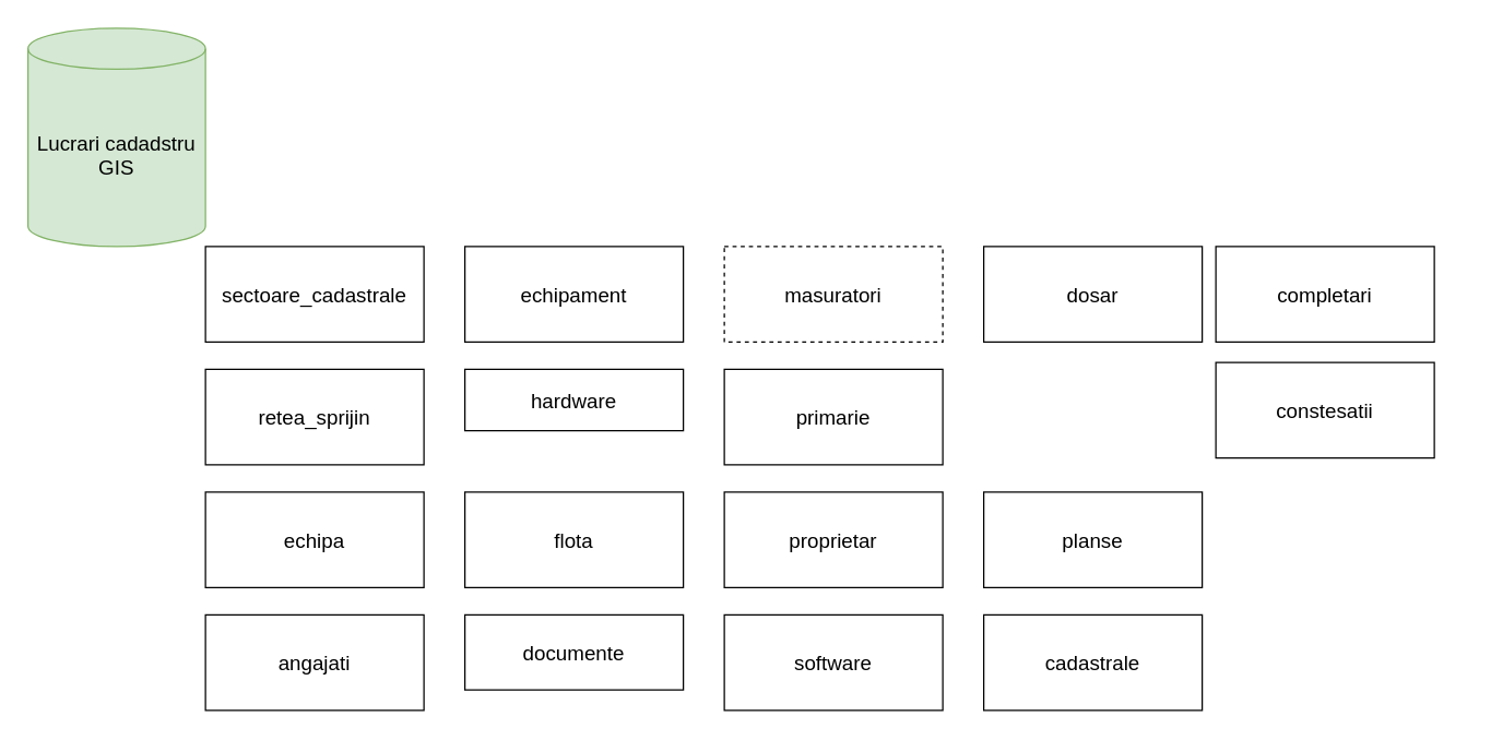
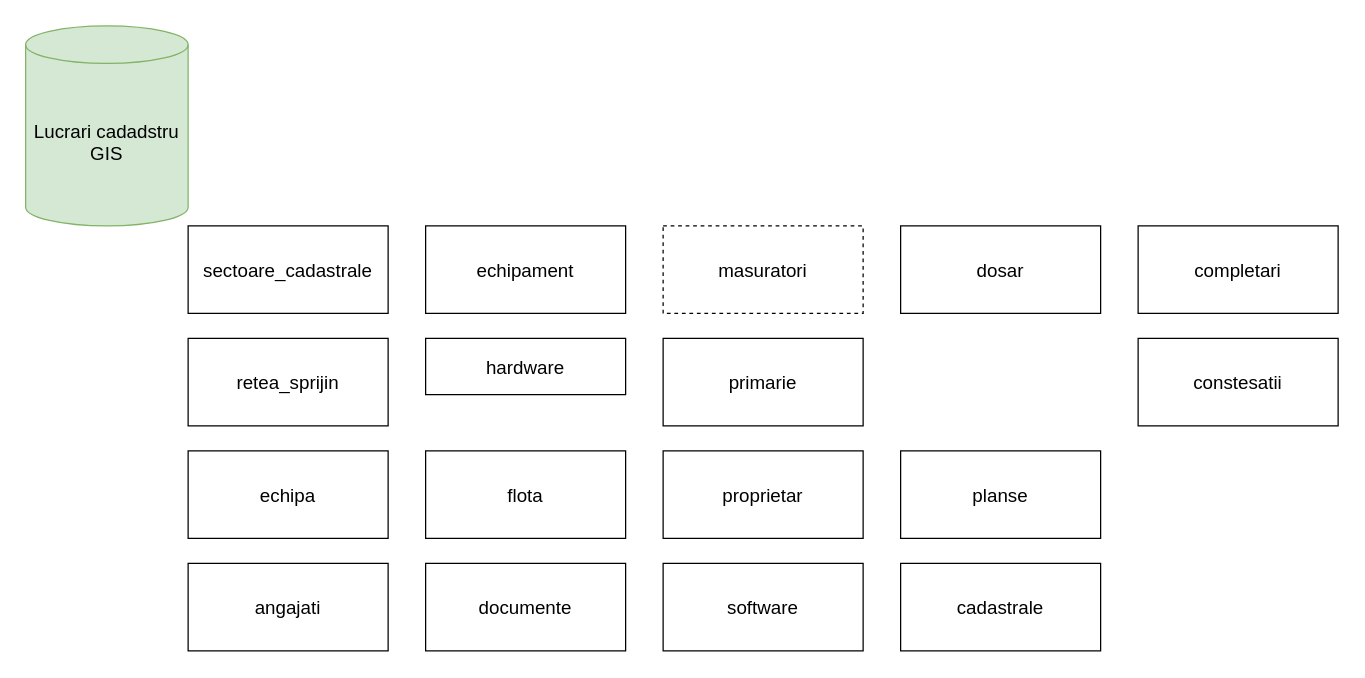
- <mxCell id="18" value="&lt;font style=&quot;font-size: 15px;&quot;&gt;completari&lt;/font&gt;" style="rounded=0;whiteSpace=wrap;html=1;" vertex="1" parent="1"><mxGeometry x="890" y="180" width="160" height="70" as="geometry" /></mxCell>
+ <mxCell id="18" value="&lt;font style=&quot;font-size: 15px;&quot;&gt;completari&lt;/font&gt;" style="rounded=0;whiteSpace=wrap;html=1;" vertex="1" parent="1"><mxGeometry x="910" y="180" width="160" height="70" as="geometry" /></mxCell>
- <mxCell id="19" value="&lt;font style=&quot;font-size: 15px;&quot;&gt;constesatii&lt;/font&gt;" style="rounded=0;whiteSpace=wrap;html=1;" vertex="1" parent="1"><mxGeometry x="890" y="265" width="160" height="70" as="geometry" /></mxCell>
+ <mxCell id="19" value="&lt;font style=&quot;font-size: 15px;&quot;&gt;constesatii&lt;/font&gt;" style="rounded=0;whiteSpace=wrap;html=1;" vertex="1" parent="1"><mxGeometry x="910" y="270" width="160" height="70" as="geometry" /></mxCell>
- <mxCell id="10" value="&lt;font style=&quot;font-size: 15px;&quot;&gt;documente&lt;/font&gt;" style="rounded=0;whiteSpace=wrap;html=1;" vertex="1" parent="1"><mxGeometry x="340" y="450" width="160" height="55" as="geometry" /></mxCell>
+ <mxCell id="10" value="&lt;font style=&quot;font-size: 15px;&quot;&gt;documente&lt;/font&gt;" style="rounded=0;whiteSpace=wrap;html=1;" vertex="1" parent="1"><mxGeometry x="340" y="450" width="160" height="70" as="geometry" /></mxCell>
